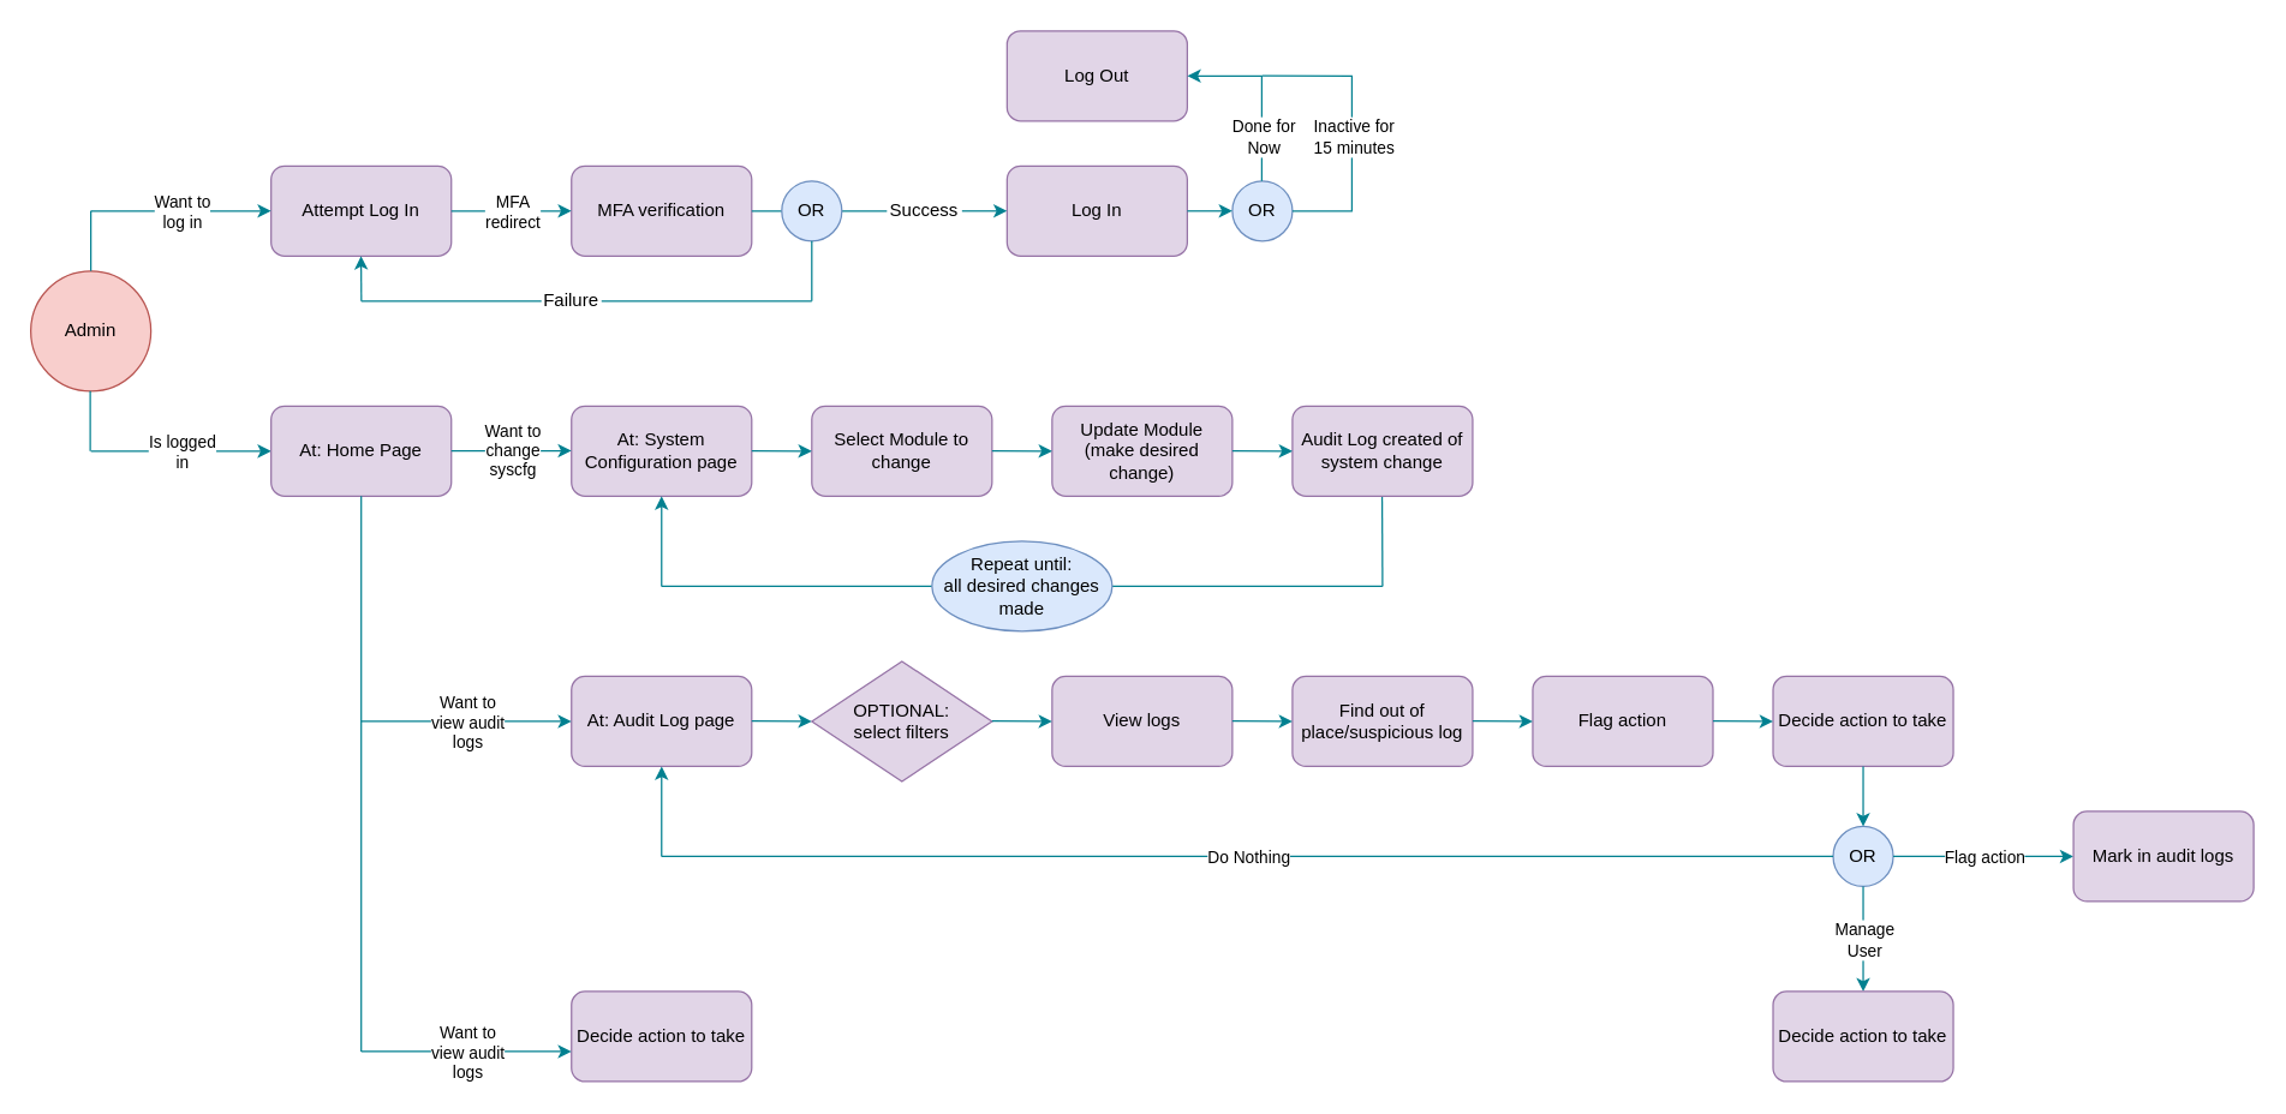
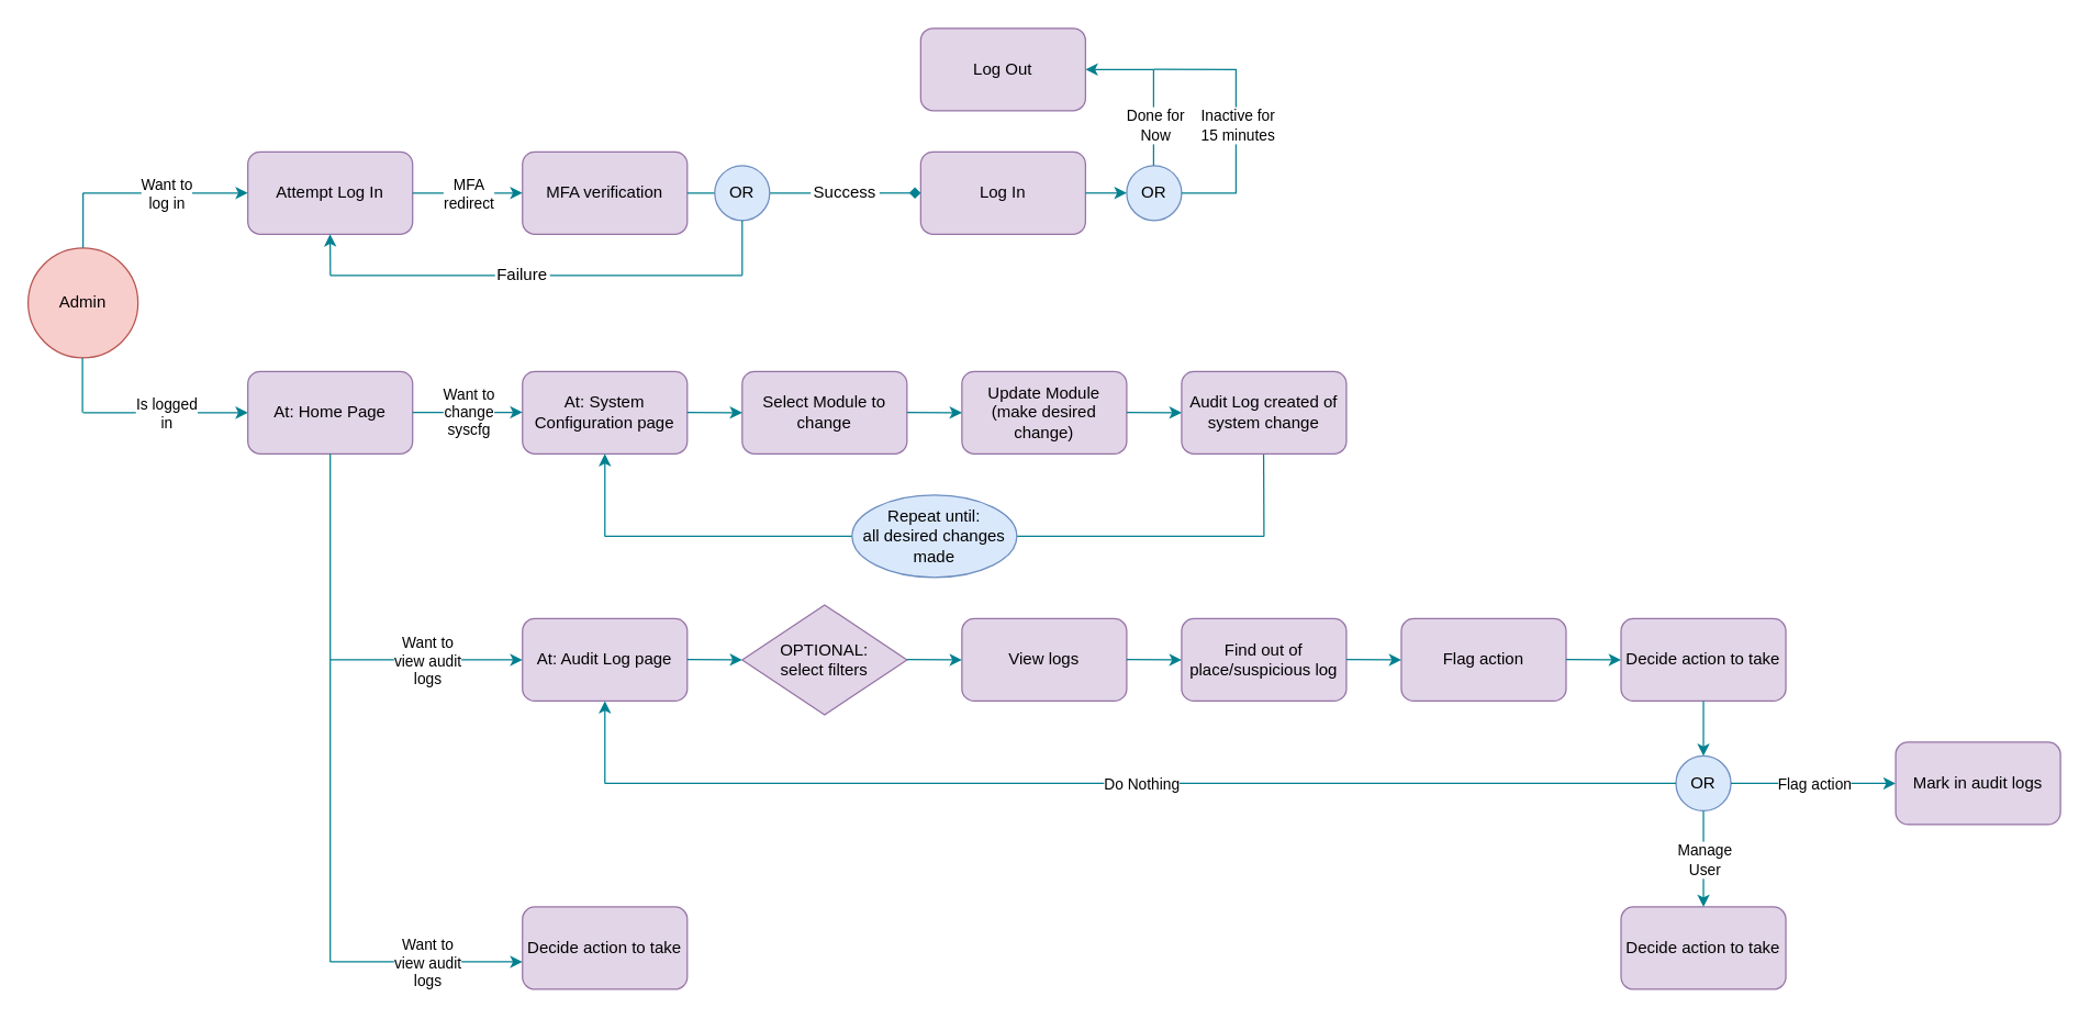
- <mxCell id="13" value="" style="endArrow=classic;html=1;rounded=0;exitX=1;exitY=0.5;exitDx=0;exitDy=0;entryX=0;entryY=0.5;entryDx=0;entryDy=0;fillColor=#0050ef;strokeColor=#028090;" edge="1" parent="1" source="25" target="3"><mxGeometry width="50" height="50" relative="1" as="geometry"><mxPoint x="490" y="240" as="sourcePoint" /><mxPoint x="540" y="190" as="targetPoint" /></mxGeometry></mxCell>
+ <mxCell id="13" value="" style="endArrow=diamond;html=1;rounded=0;exitX=1;exitY=0.5;exitDx=0;exitDy=0;entryX=0;entryY=0.5;entryDx=0;entryDy=0;fillColor=#0050ef;strokeColor=#028090;" edge="1" parent="1" source="25" target="3"><mxGeometry width="50" height="50" relative="1" as="geometry"><mxPoint x="490" y="240" as="sourcePoint" /><mxPoint x="540" y="190" as="targetPoint" /></mxGeometry></mxCell>
